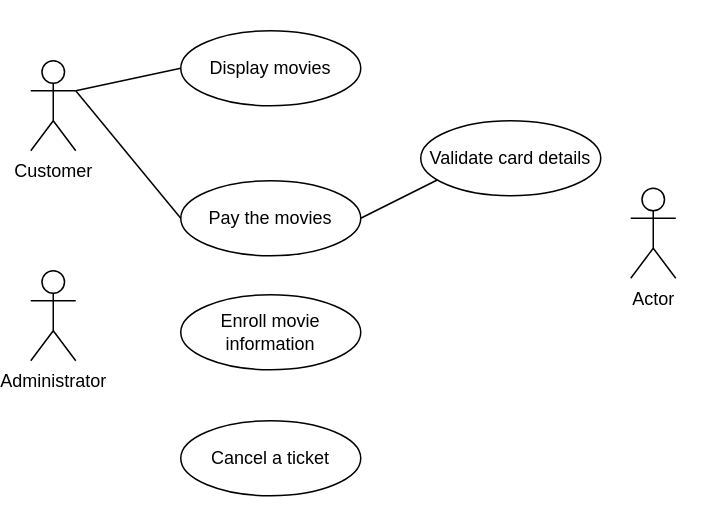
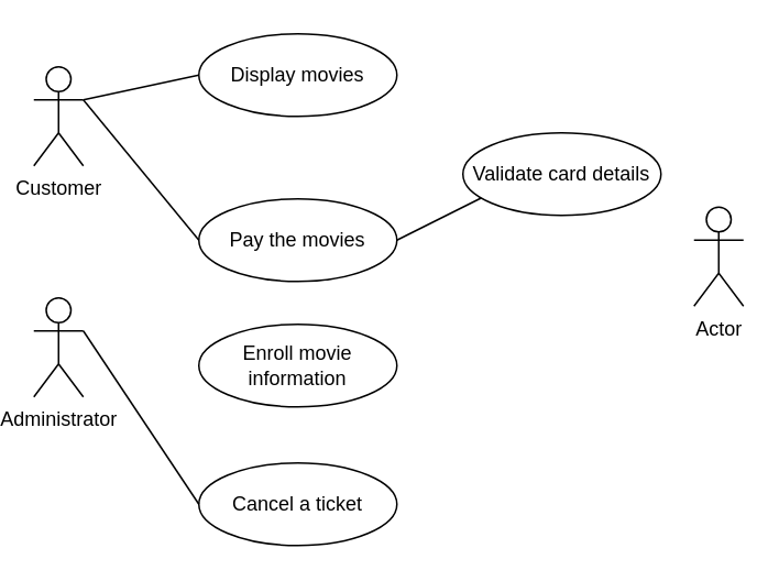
+ <mxCell id="13" value="" style="endArrow=none;html=1;exitX=1;exitY=0.333;exitDx=0;exitDy=0;exitPerimeter=0;entryX=0;entryY=0.5;entryDx=0;entryDy=0;" edge="1" parent="1" source="3" target="12"><mxGeometry width="50" height="50" relative="1" as="geometry"><mxPoint x="60" y="210" as="sourcePoint" /><mxPoint x="130" y="231" as="targetPoint" /></mxGeometry></mxCell>
